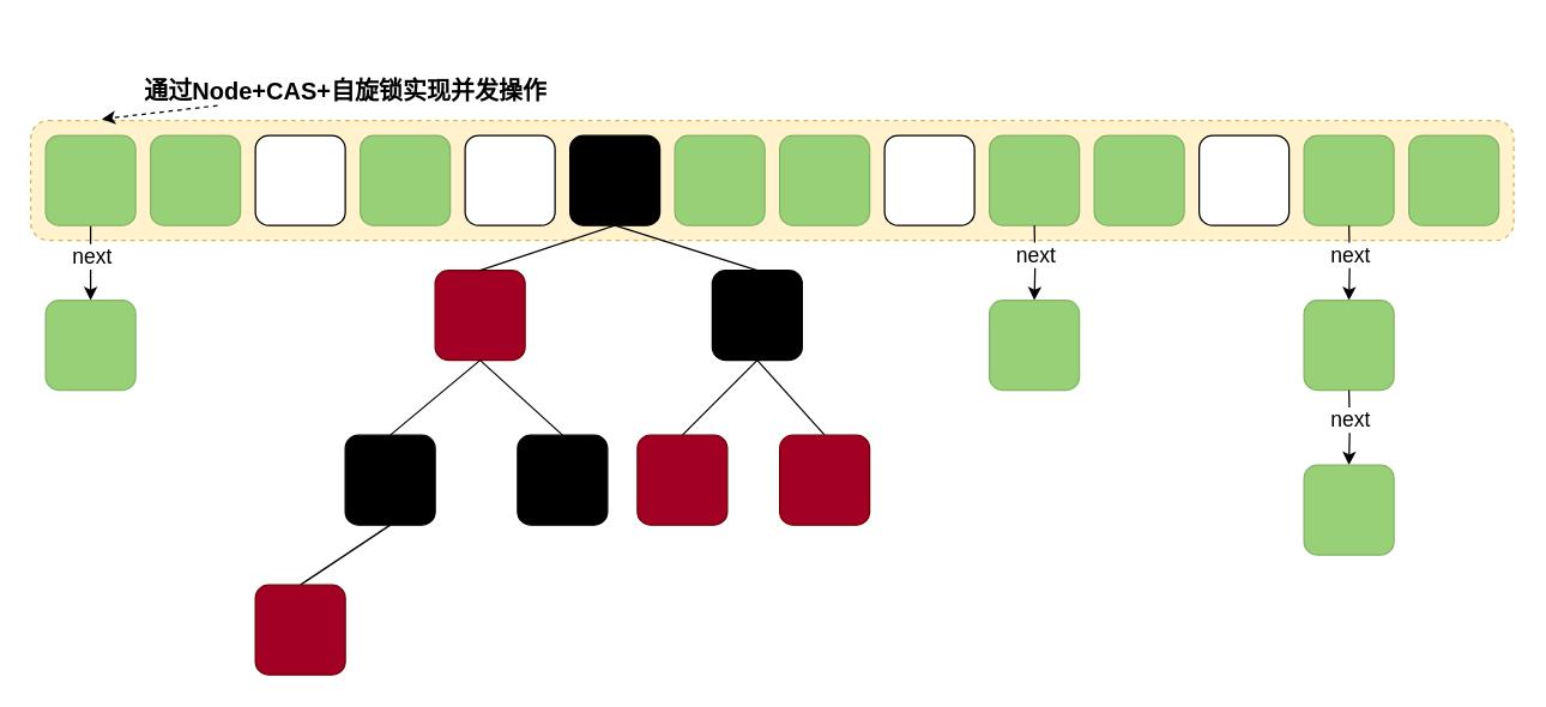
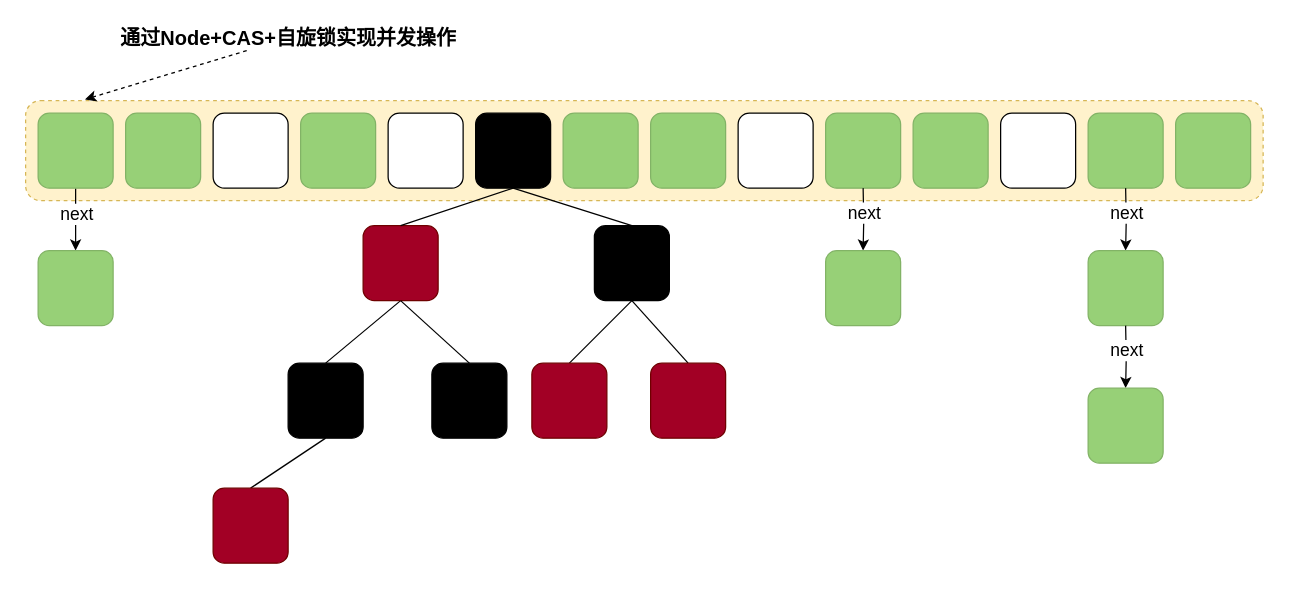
- <mxCell id="44" value="&lt;b&gt;通过Node+CAS+自旋锁实现并发操作&lt;/b&gt;" style="text;html=1;align=center;verticalAlign=middle;resizable=0;points=[];autosize=1;strokeColor=none;fillColor=none;fontSize=16;" parent="1" vertex="1"><mxGeometry x="90" y="50" width="280" height="20" as="geometry" /></mxCell>
+ <mxCell id="44" value="&lt;b&gt;通过Node+CAS+自旋锁实现并发操作&lt;/b&gt;" style="text;html=1;align=center;verticalAlign=middle;resizable=0;points=[];autosize=1;strokeColor=none;fillColor=none;fontSize=16;" parent="1" vertex="1"><mxGeometry x="90" y="20" width="280" height="20" as="geometry" /></mxCell>
